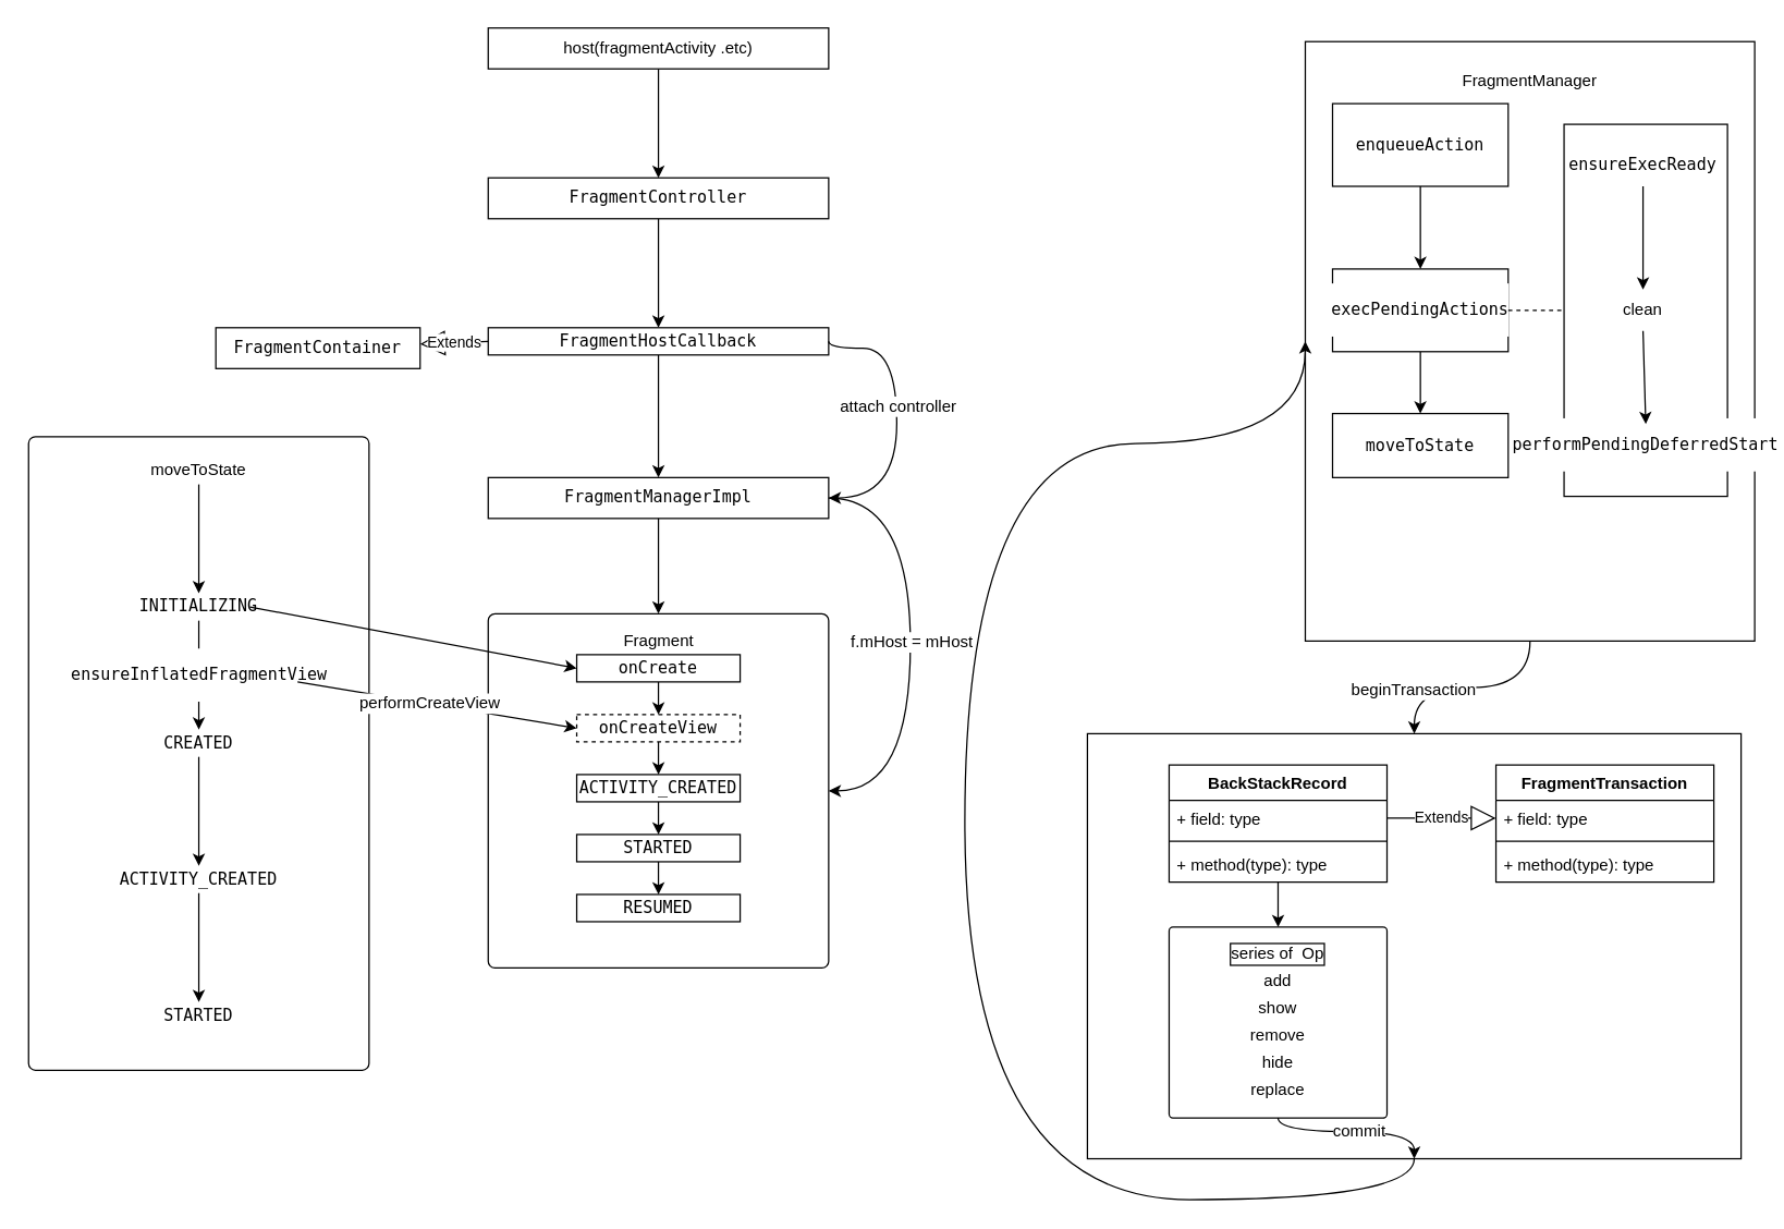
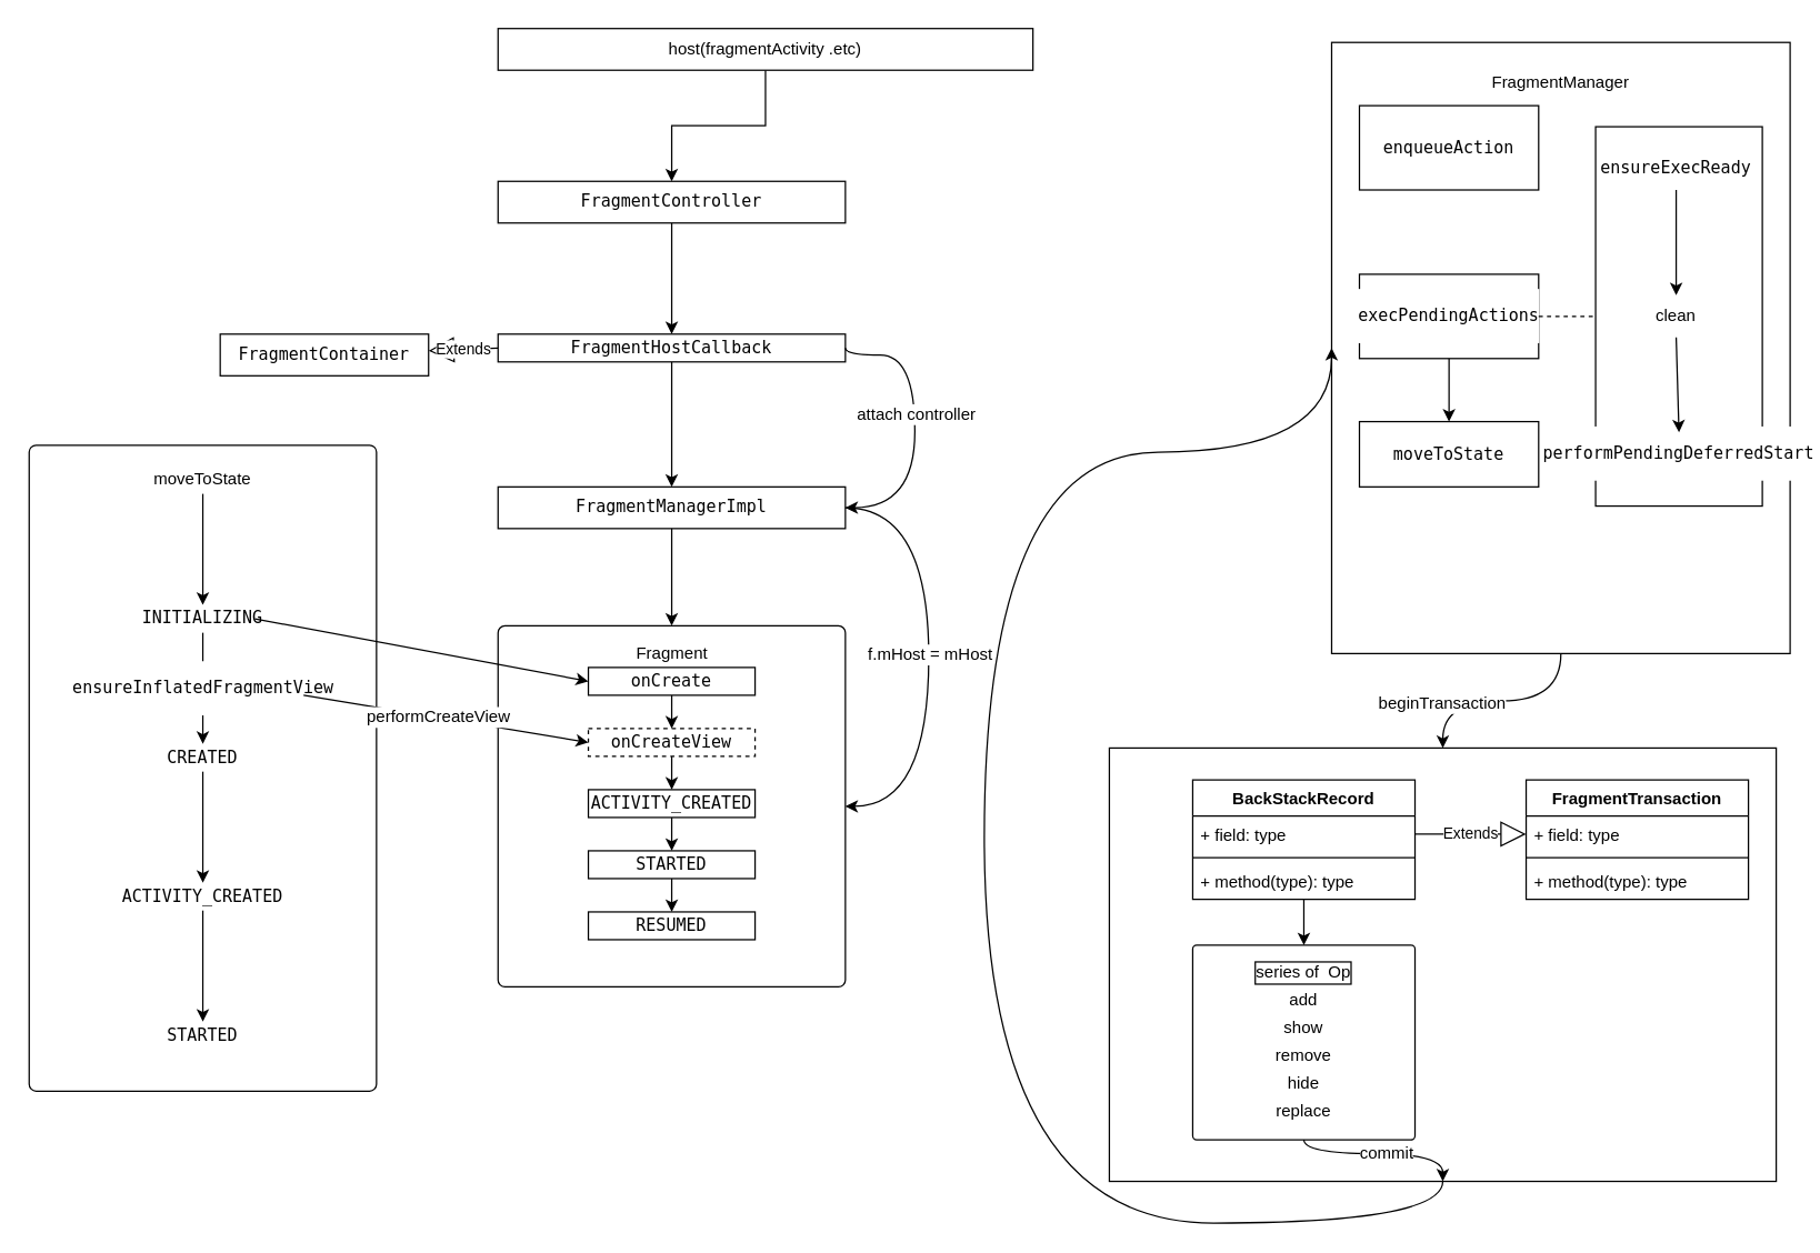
- <mxCell id="4" value="host(fragmentActivity .etc)" style="rounded=0;whiteSpace=wrap;html=1;" parent="1" vertex="1"><mxGeometry x="358" y="20" width="250" height="30" as="geometry" /></mxCell>
+ <mxCell id="4" value="host(fragmentActivity .etc)" style="rounded=0;whiteSpace=wrap;html=1;" parent="1" vertex="1"><mxGeometry x="358" y="20" width="385" height="30" as="geometry" /></mxCell>
- <mxCell id="55" value="" style="endArrow=classic;html=1;fontColor=#000000;exitX=0.5;exitY=1;exitDx=0;exitDy=0;" parent="48" source="51" target="53" edge="1"><mxGeometry width="50" height="50" relative="1" as="geometry"><mxPoint x="-1299.375" y="1168.276" as="sourcePoint" /><mxPoint x="-1196.25" y="1092.414" as="targetPoint" /></mxGeometry></mxCell>
